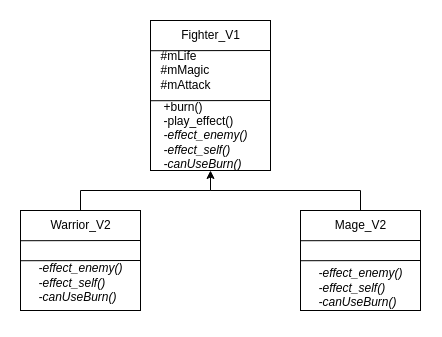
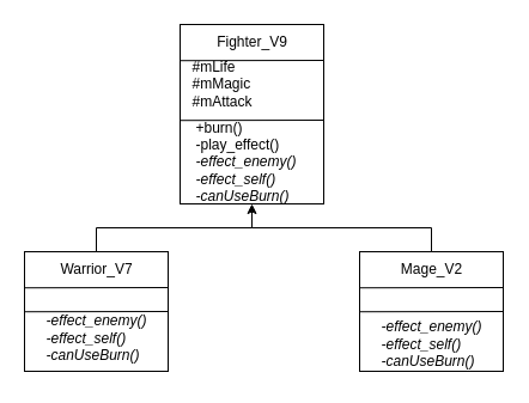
- <mxCell id="12" value="Fighter_V1" style="text;html=1;align=center;verticalAlign=middle;resizable=0;points=[];autosize=1;strokeColor=none;fillColor=none;" vertex="1" parent="10"><mxGeometry x="20" width="80" height="30" as="geometry" /></mxCell>
+ <mxCell id="12" value="Fighter_V9" style="text;html=1;align=center;verticalAlign=middle;resizable=0;points=[];autosize=1;strokeColor=none;fillColor=none;" vertex="1" parent="10"><mxGeometry x="20" width="80" height="30" as="geometry" /></mxCell>
- <mxCell id="5" value="Warrior_V2" style="text;html=1;align=center;verticalAlign=middle;resizable=0;points=[];autosize=1;strokeColor=none;fillColor=none;" vertex="1" parent="3"><mxGeometry x="20" width="80" height="30" as="geometry" /></mxCell>
+ <mxCell id="5" value="Warrior_V7" style="text;html=1;align=center;verticalAlign=middle;resizable=0;points=[];autosize=1;strokeColor=none;fillColor=none;" vertex="1" parent="3"><mxGeometry x="20" width="80" height="30" as="geometry" /></mxCell>
